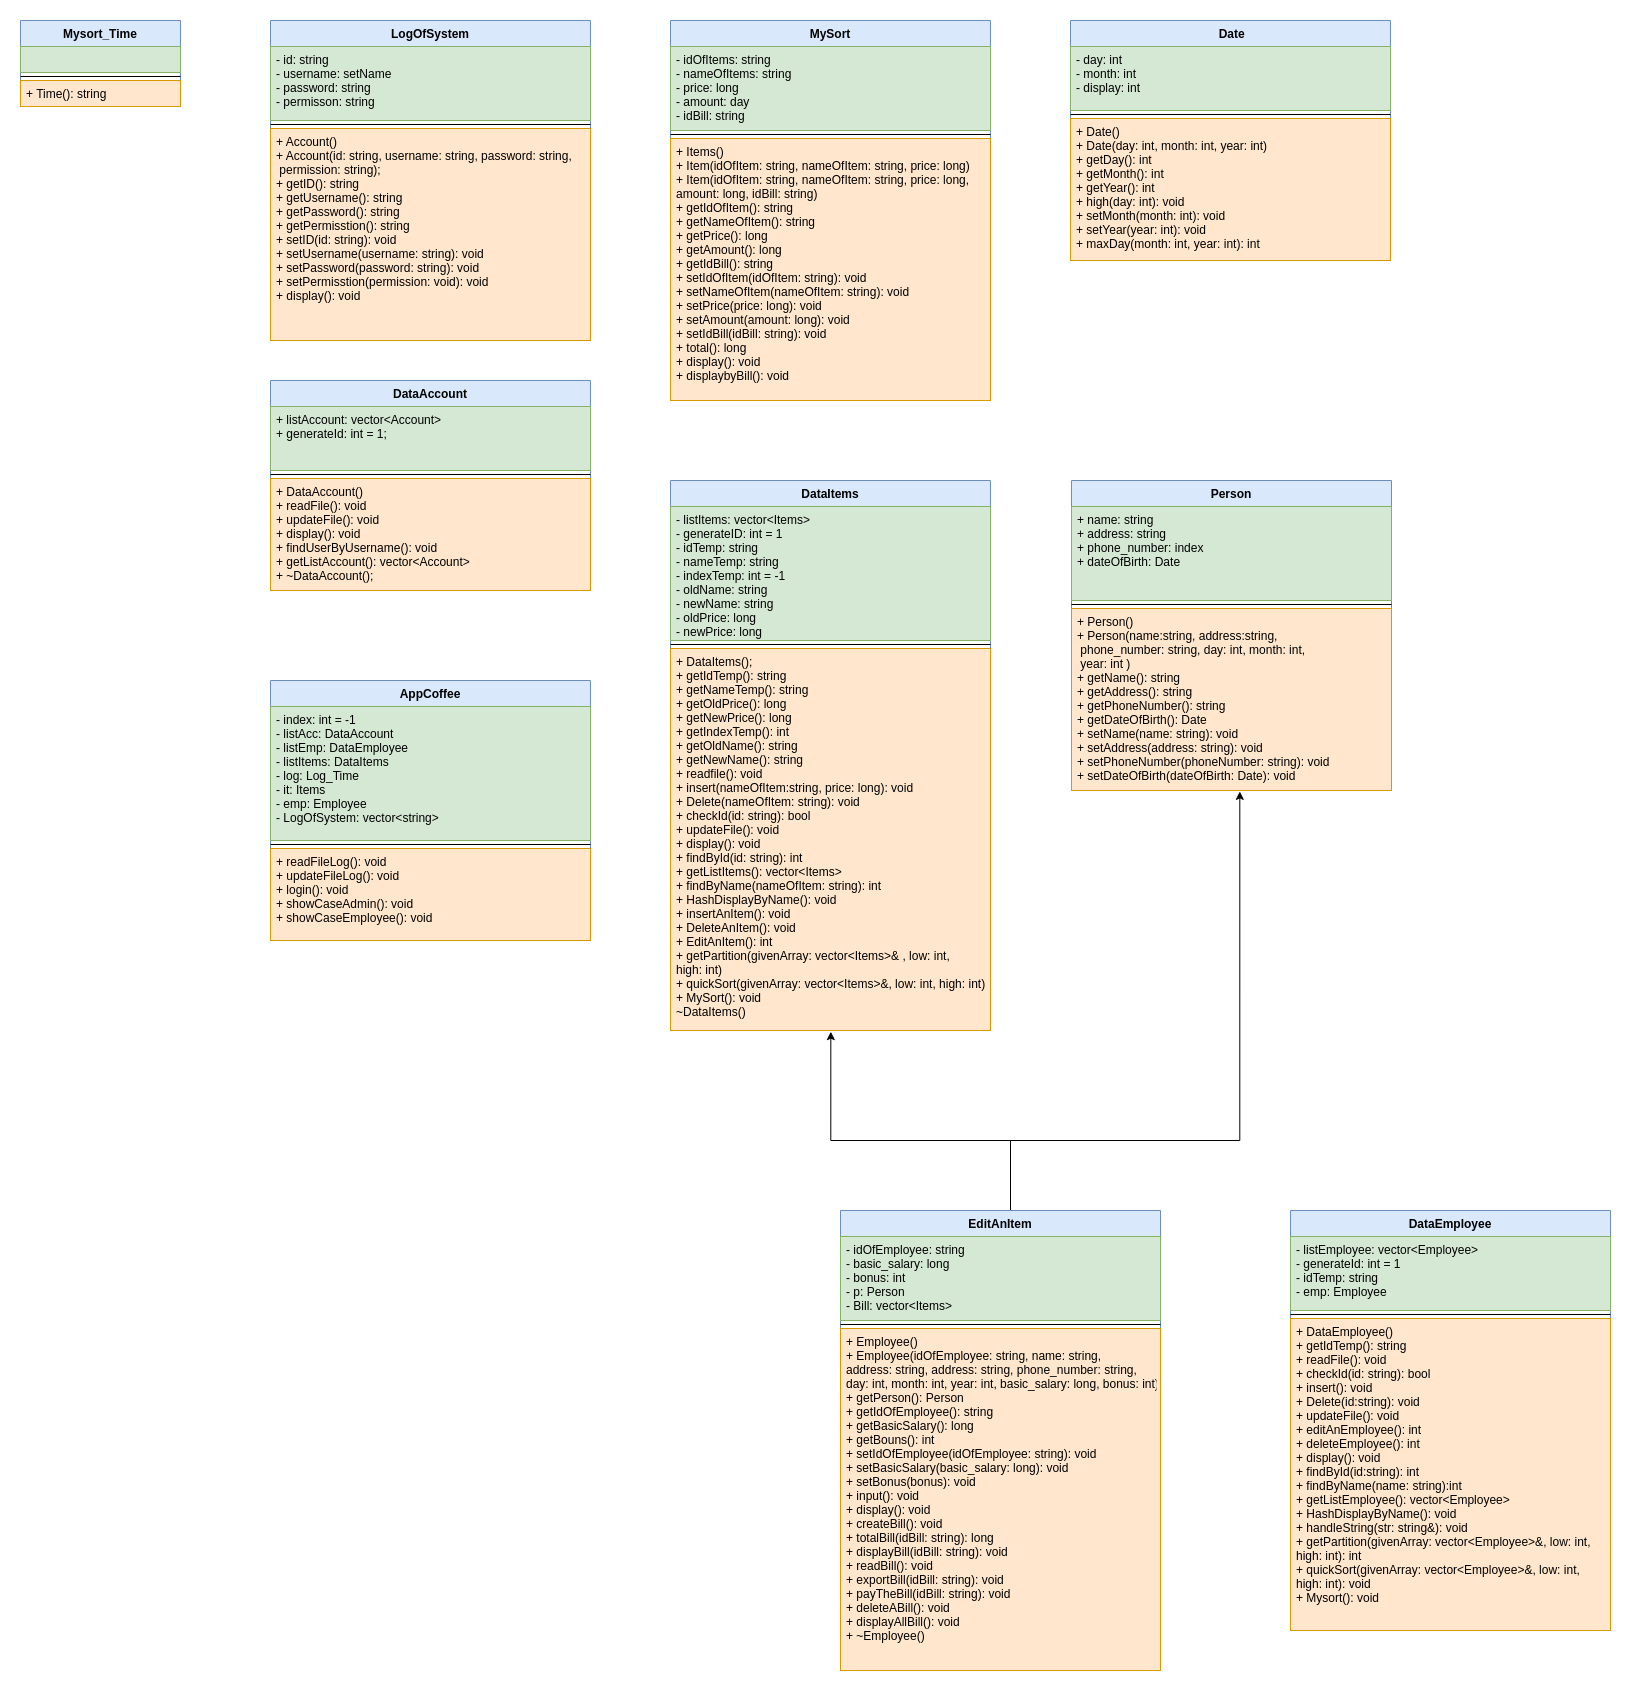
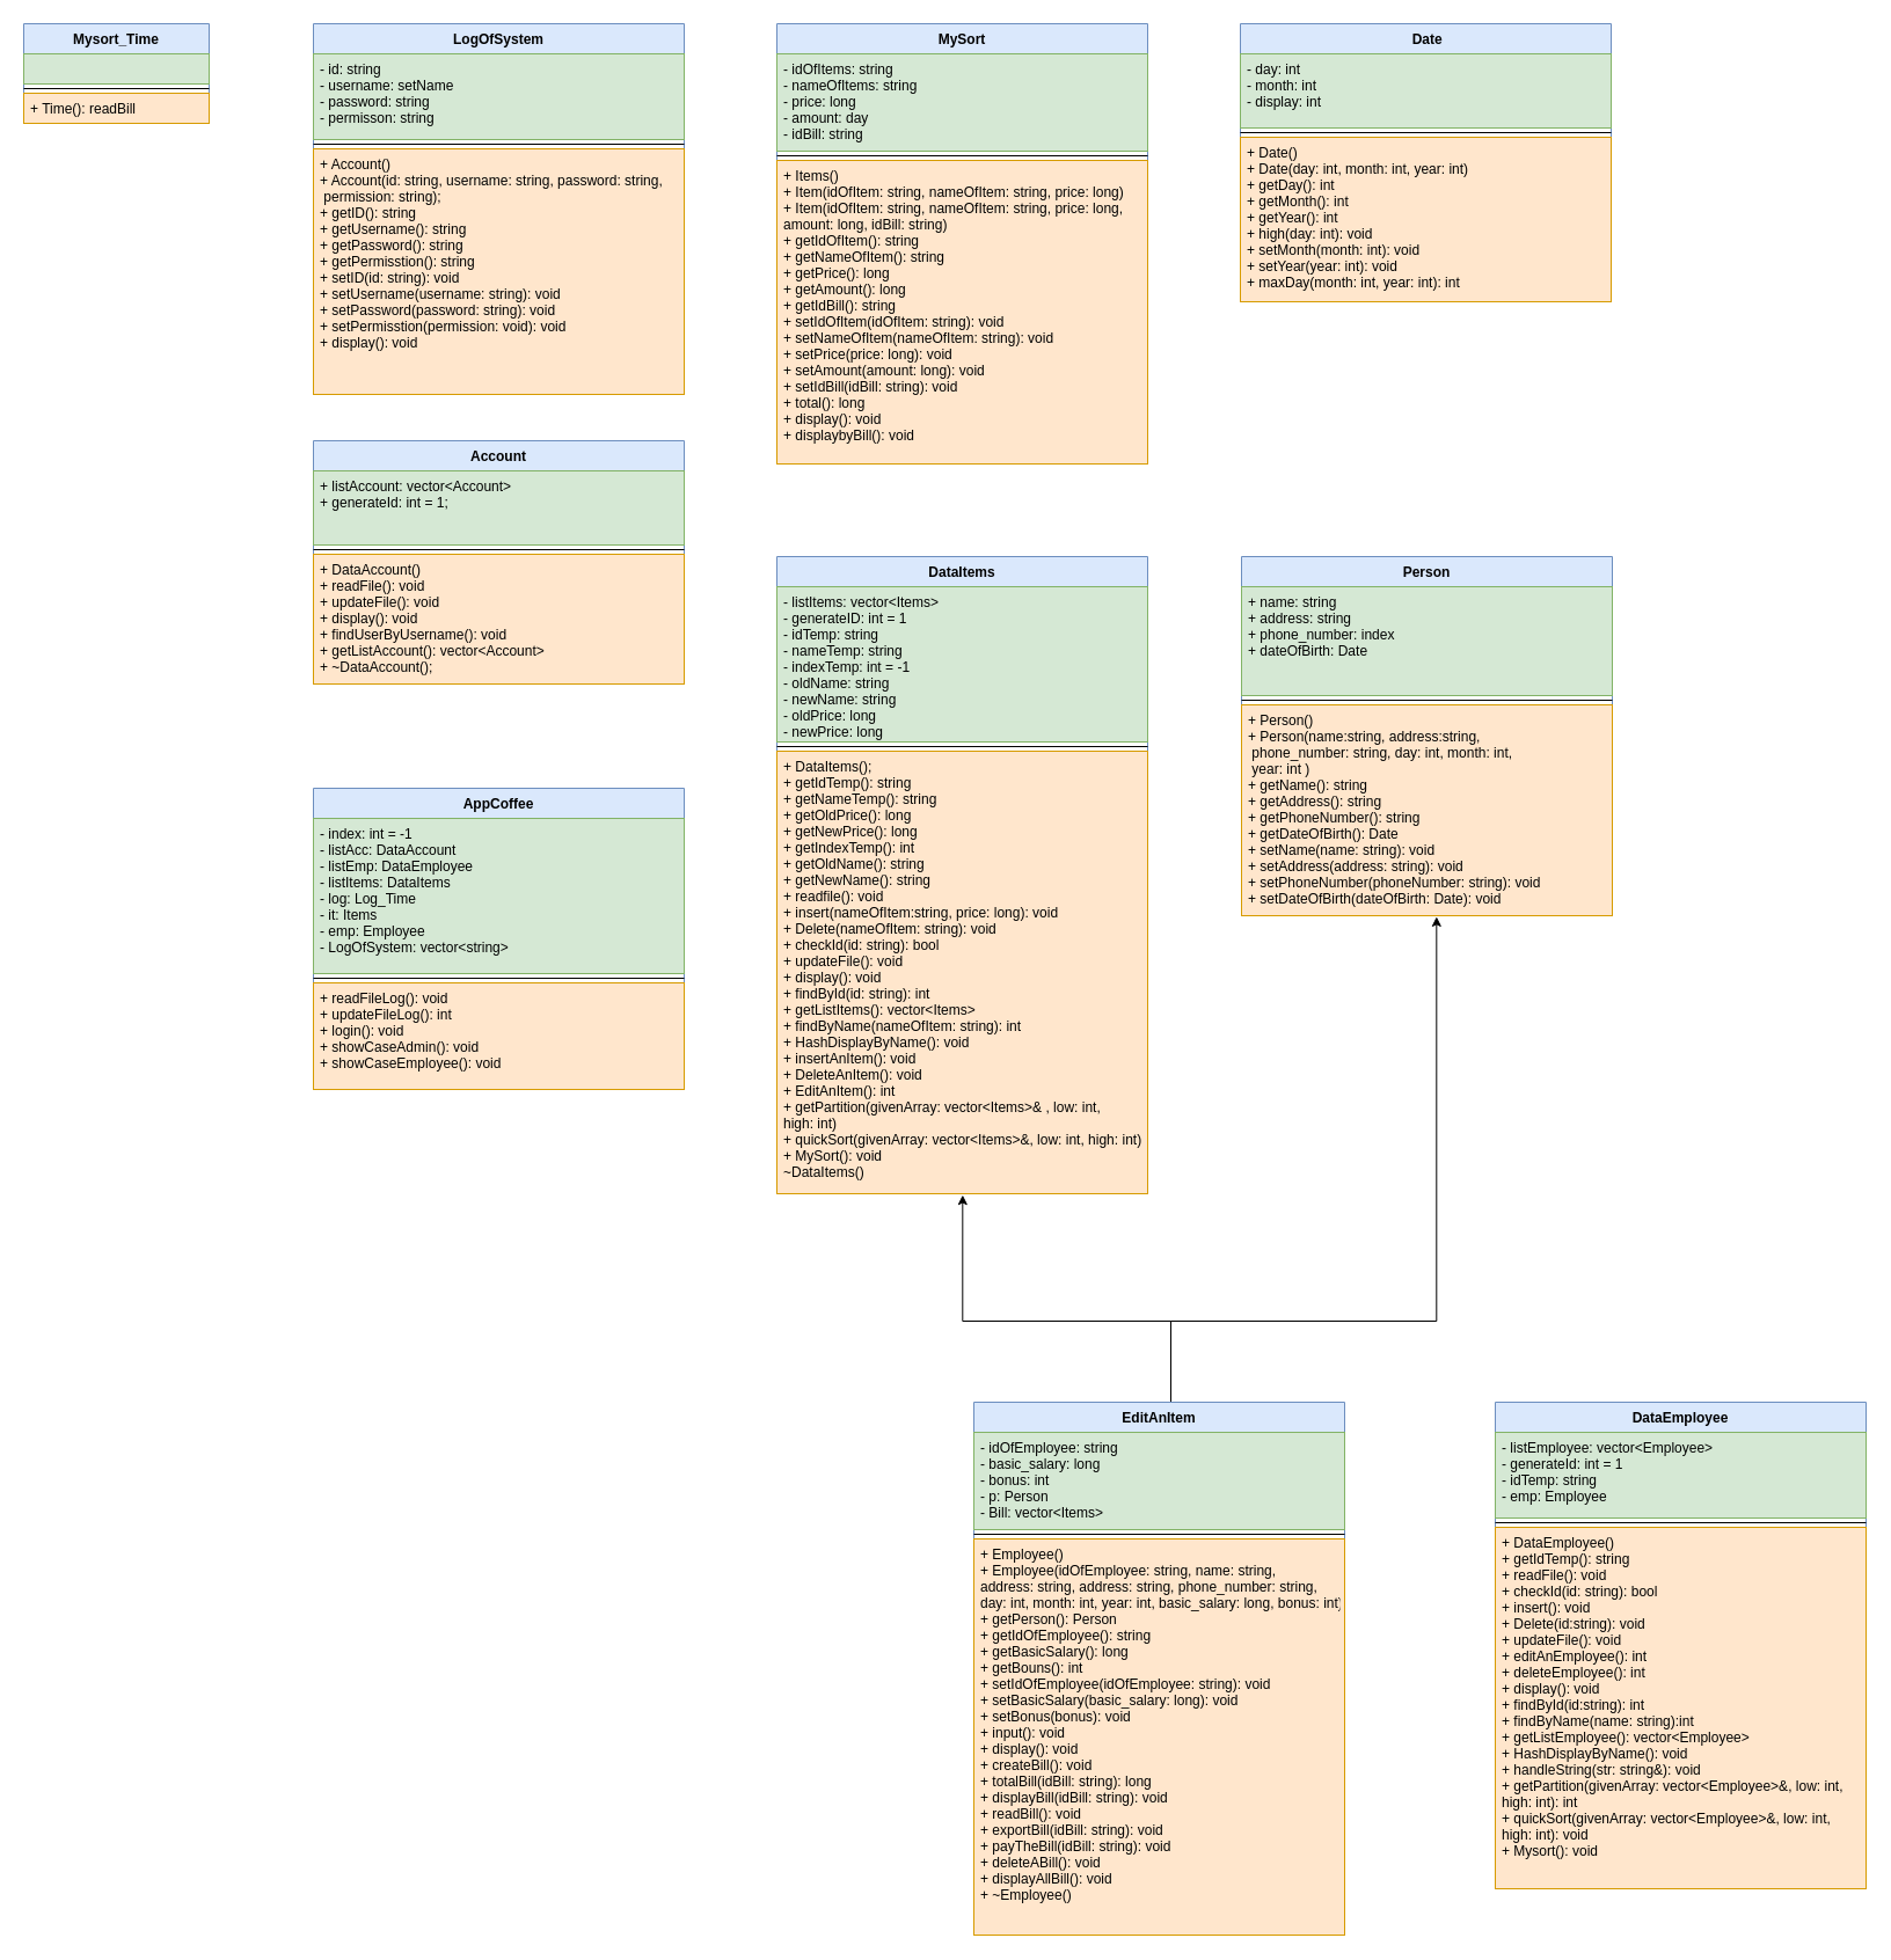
- <mxCell id="43" value="+ Time(): string" style="text;strokeColor=#d79b00;fillColor=#ffe6cc;align=left;verticalAlign=top;spacingLeft=4;spacingRight=4;overflow=hidden;rotatable=0;points=[[0,0.5],[1,0.5]];portConstraint=eastwest;" vertex="1" parent="40"><mxGeometry y="60" width="160" height="26" as="geometry" /></mxCell>
+ <mxCell id="43" value="+ Time(): readBill" style="text;strokeColor=#d79b00;fillColor=#ffe6cc;align=left;verticalAlign=top;spacingLeft=4;spacingRight=4;overflow=hidden;rotatable=0;points=[[0,0.5],[1,0.5]];portConstraint=eastwest;" vertex="1" parent="40"><mxGeometry y="60" width="160" height="26" as="geometry" /></mxCell>
- <mxCell id="32" value="DataAccount" style="swimlane;fontStyle=1;align=center;verticalAlign=top;childLayout=stackLayout;horizontal=1;startSize=26;horizontalStack=0;resizeParent=1;resizeParentMax=0;resizeLast=0;collapsible=1;marginBottom=0;fillColor=#dae8fc;strokeColor=#6c8ebf;" vertex="1" parent="1"><mxGeometry x="270" y="380" width="320" height="210" as="geometry" /></mxCell>
+ <mxCell id="32" value="Account" style="swimlane;fontStyle=1;align=center;verticalAlign=top;childLayout=stackLayout;horizontal=1;startSize=26;horizontalStack=0;resizeParent=1;resizeParentMax=0;resizeLast=0;collapsible=1;marginBottom=0;fillColor=#dae8fc;strokeColor=#6c8ebf;" vertex="1" parent="1"><mxGeometry x="270" y="380" width="320" height="210" as="geometry" /></mxCell>
- <mxCell id="39" value="+ readFileLog(): void &#10;+ updateFileLog(): void &#10;+ login(): void &#10;+ showCaseAdmin(): void &#10;+ showCaseEmployee(): void " style="text;strokeColor=#d79b00;fillColor=#ffe6cc;align=left;verticalAlign=top;spacingLeft=4;spacingRight=4;overflow=hidden;rotatable=0;points=[[0,0.5],[1,0.5]];portConstraint=eastwest;" vertex="1" parent="36"><mxGeometry y="168" width="320" height="92" as="geometry" /></mxCell>
+ <mxCell id="39" value="+ readFileLog(): void &#10;+ updateFileLog(): int &#10;+ login(): void &#10;+ showCaseAdmin(): void &#10;+ showCaseEmployee(): void " style="text;strokeColor=#d79b00;fillColor=#ffe6cc;align=left;verticalAlign=top;spacingLeft=4;spacingRight=4;overflow=hidden;rotatable=0;points=[[0,0.5],[1,0.5]];portConstraint=eastwest;" vertex="1" parent="36"><mxGeometry y="168" width="320" height="92" as="geometry" /></mxCell>
